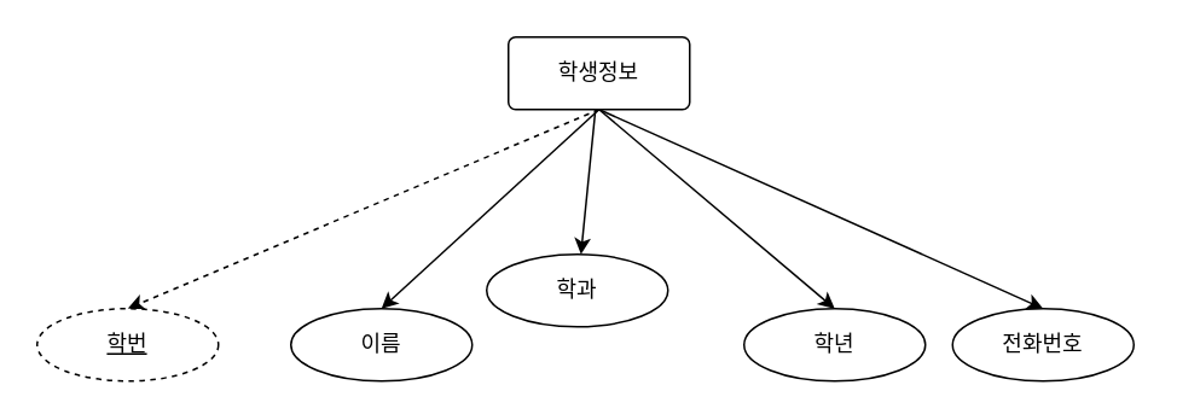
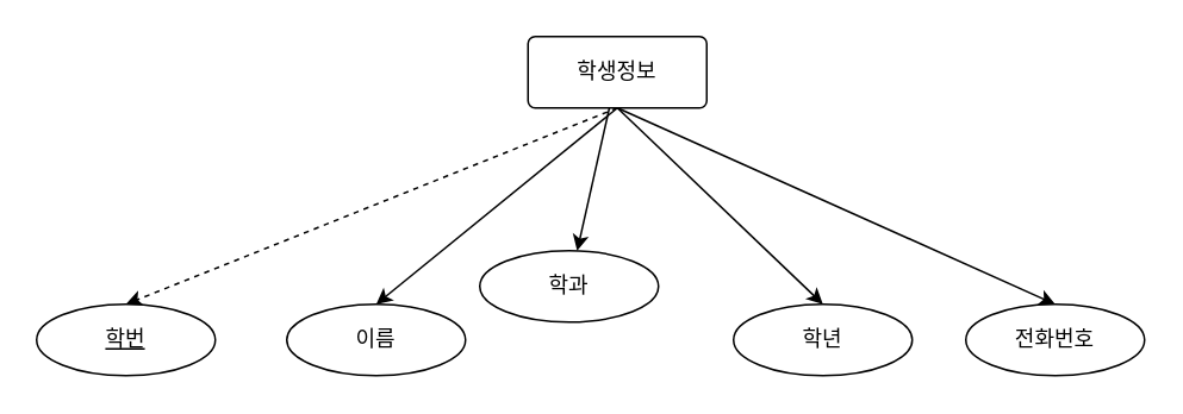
- <mxCell id="7" value="학생정보" style="rounded=1;arcSize=10;whiteSpace=wrap;html=1;align=center;" vertex="1" parent="1"><mxGeometry x="280" y="20" width="100" height="40" as="geometry" /></mxCell>
+ <mxCell id="7" value="학생정보" style="rounded=1;arcSize=10;whiteSpace=wrap;html=1;align=center;" vertex="1" parent="1"><mxGeometry x="295" y="20" width="100" height="40" as="geometry" /></mxCell>
- <mxCell id="8" value="학번" style="ellipse;whiteSpace=wrap;html=1;align=center;fontStyle=4;dashed=1;" vertex="1" parent="1"><mxGeometry x="20" y="170" width="100" height="40" as="geometry" /></mxCell>
+ <mxCell id="8" value="학번" style="ellipse;whiteSpace=wrap;html=1;align=center;fontStyle=4;" vertex="1" parent="1"><mxGeometry x="20" y="170" width="100" height="40" as="geometry" /></mxCell>
- <mxCell id="10" value="전화번호" style="ellipse;whiteSpace=wrap;html=1;align=center;" vertex="1" parent="1"><mxGeometry x="525" y="170" width="100" height="40" as="geometry" /></mxCell>
+ <mxCell id="10" value="전화번호" style="ellipse;whiteSpace=wrap;html=1;align=center;" vertex="1" parent="1"><mxGeometry x="540" y="170" width="100" height="40" as="geometry" /></mxCell>
